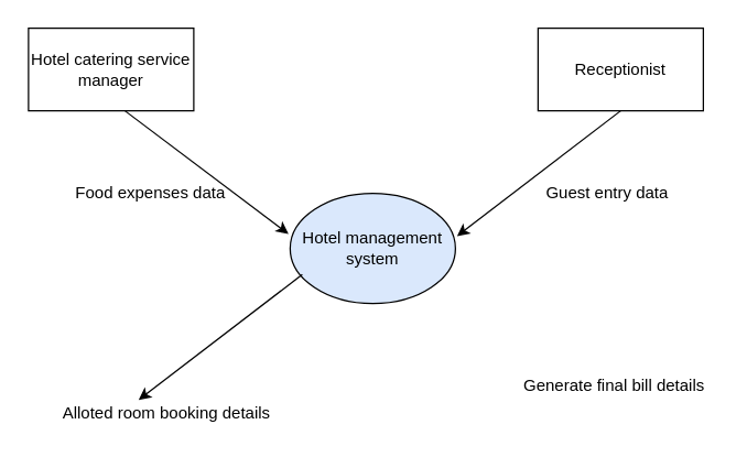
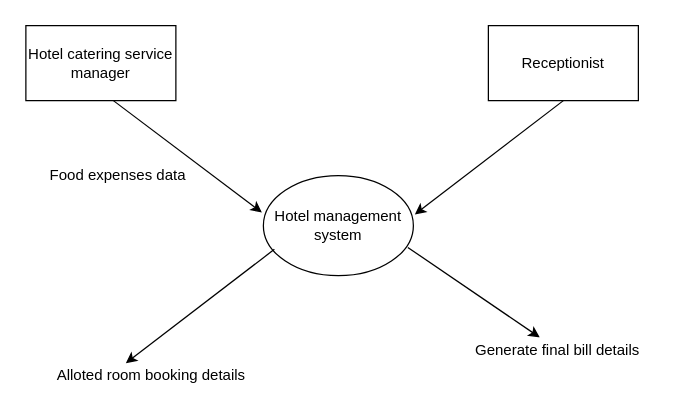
- <mxCell id="6" value="Food expenses data&amp;nbsp; &amp;nbsp; &amp;nbsp; &amp;nbsp;" style="text;html=1;resizable=0;autosize=1;align=center;verticalAlign=middle;points=[];fillColor=none;strokeColor=none;rounded=0;" vertex="1" parent="1"><mxGeometry x="45" y="130" width="150" height="20" as="geometry" /></mxCell>
+ <mxCell id="6" value="Food expenses data&amp;nbsp; &amp;nbsp; &amp;nbsp; &amp;nbsp;" style="text;html=1;resizable=0;autosize=1;align=center;verticalAlign=middle;points=[];fillColor=none;strokeColor=none;rounded=0;" vertex="1" parent="1"><mxGeometry x="30" y="130" width="150" height="20" as="geometry" /></mxCell>
- <mxCell id="10" value="Guest entry data" style="text;html=1;resizable=0;autosize=1;align=center;verticalAlign=middle;points=[];fillColor=none;strokeColor=none;rounded=0;" vertex="1" parent="1"><mxGeometry x="390" y="130" width="100" height="20" as="geometry" /></mxCell>
- <mxCell id="2" value="Hotel management system" style="ellipse;whiteSpace=wrap;html=1;fillColor=#dae8fc;" vertex="1" parent="1"><mxGeometry x="210" y="140" width="120" height="80" as="geometry" /></mxCell>
+ <mxCell id="2" value="Hotel management system" style="ellipse;whiteSpace=wrap;html=1;" vertex="1" parent="1"><mxGeometry x="210" y="140" width="120" height="80" as="geometry" /></mxCell>
+ <mxCell id="12" value="" style="endArrow=classic;html=1;rounded=0;entryX=0.407;entryY=-0.03;entryDx=0;entryDy=0;entryPerimeter=0;exitX=0.963;exitY=0.718;exitDx=0;exitDy=0;exitPerimeter=0;" edge="1" parent="1" source="2" target="8"><mxGeometry width="50" height="50" relative="1" as="geometry"><mxPoint x="525" y="210" as="sourcePoint" /><mxPoint x="406.2" y="301.04" as="targetPoint" /></mxGeometry></mxCell>
